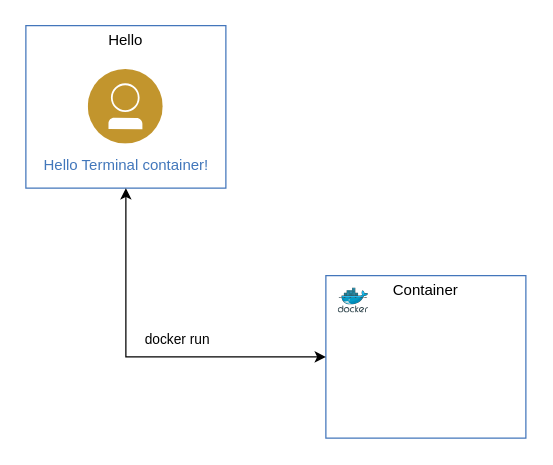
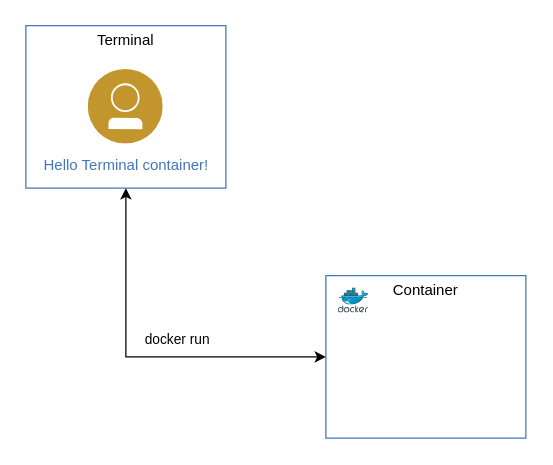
- <mxCell id="3" value="Hello" style="fontStyle=0;verticalAlign=top;align=center;spacingTop=-2;fillColor=none;rounded=0;whiteSpace=wrap;html=1;strokeColor=#4376BB;strokeWidth=1;dashed=0;container=1;collapsible=0;expand=0;recursiveResize=0;" parent="2" vertex="1"><mxGeometry width="160" height="130" as="geometry" /></mxCell>
+ <mxCell id="3" value="Terminal" style="fontStyle=0;verticalAlign=top;align=center;spacingTop=-2;fillColor=none;rounded=0;whiteSpace=wrap;html=1;strokeColor=#4376BB;strokeWidth=1;dashed=0;container=1;collapsible=0;expand=0;recursiveResize=0;" parent="2" vertex="1"><mxGeometry width="160" height="130" as="geometry" /></mxCell>
